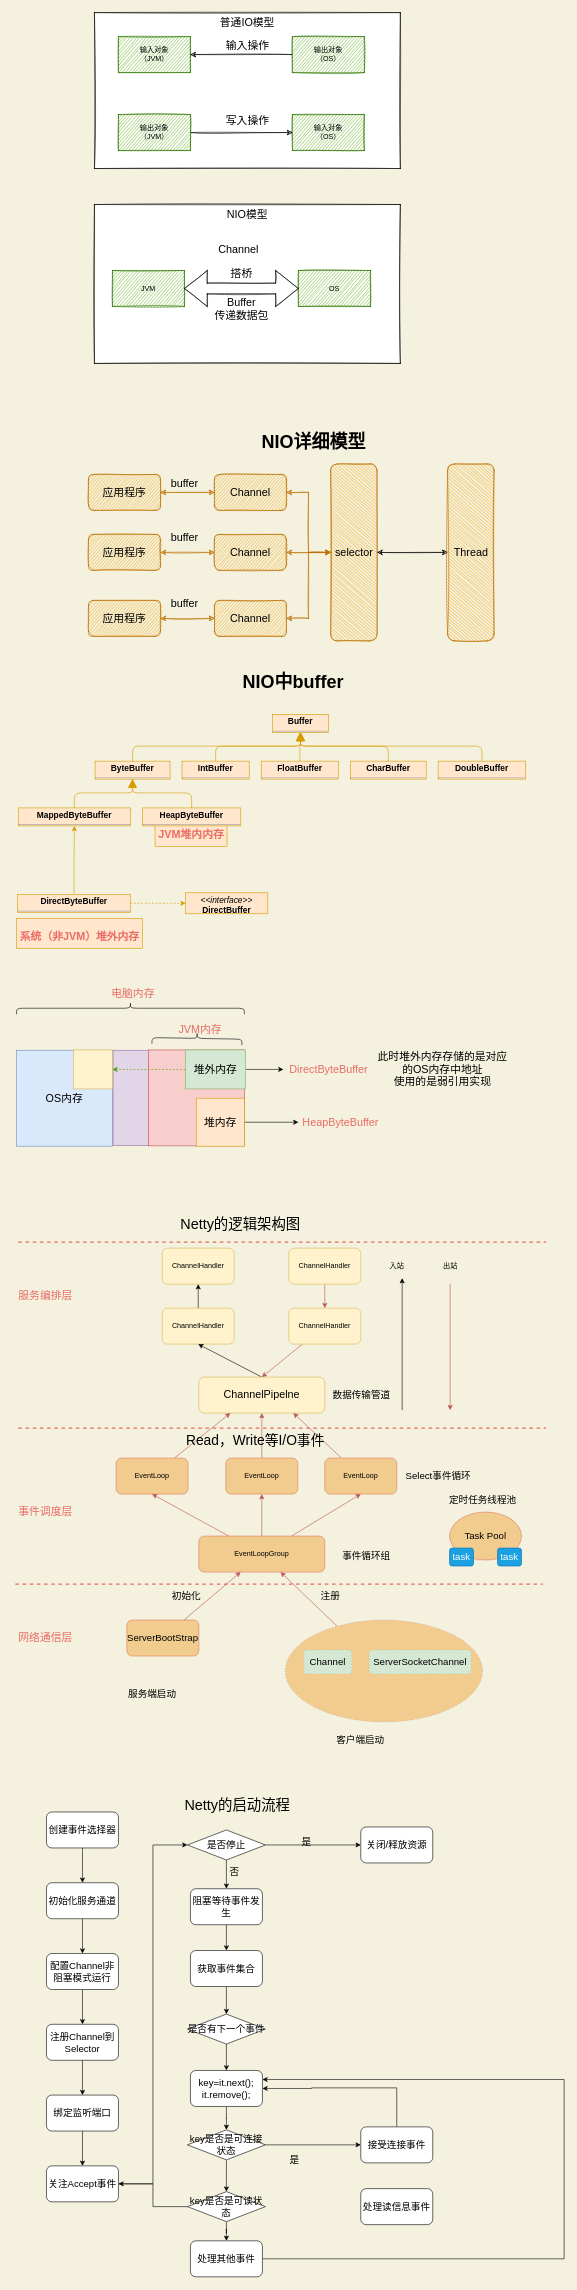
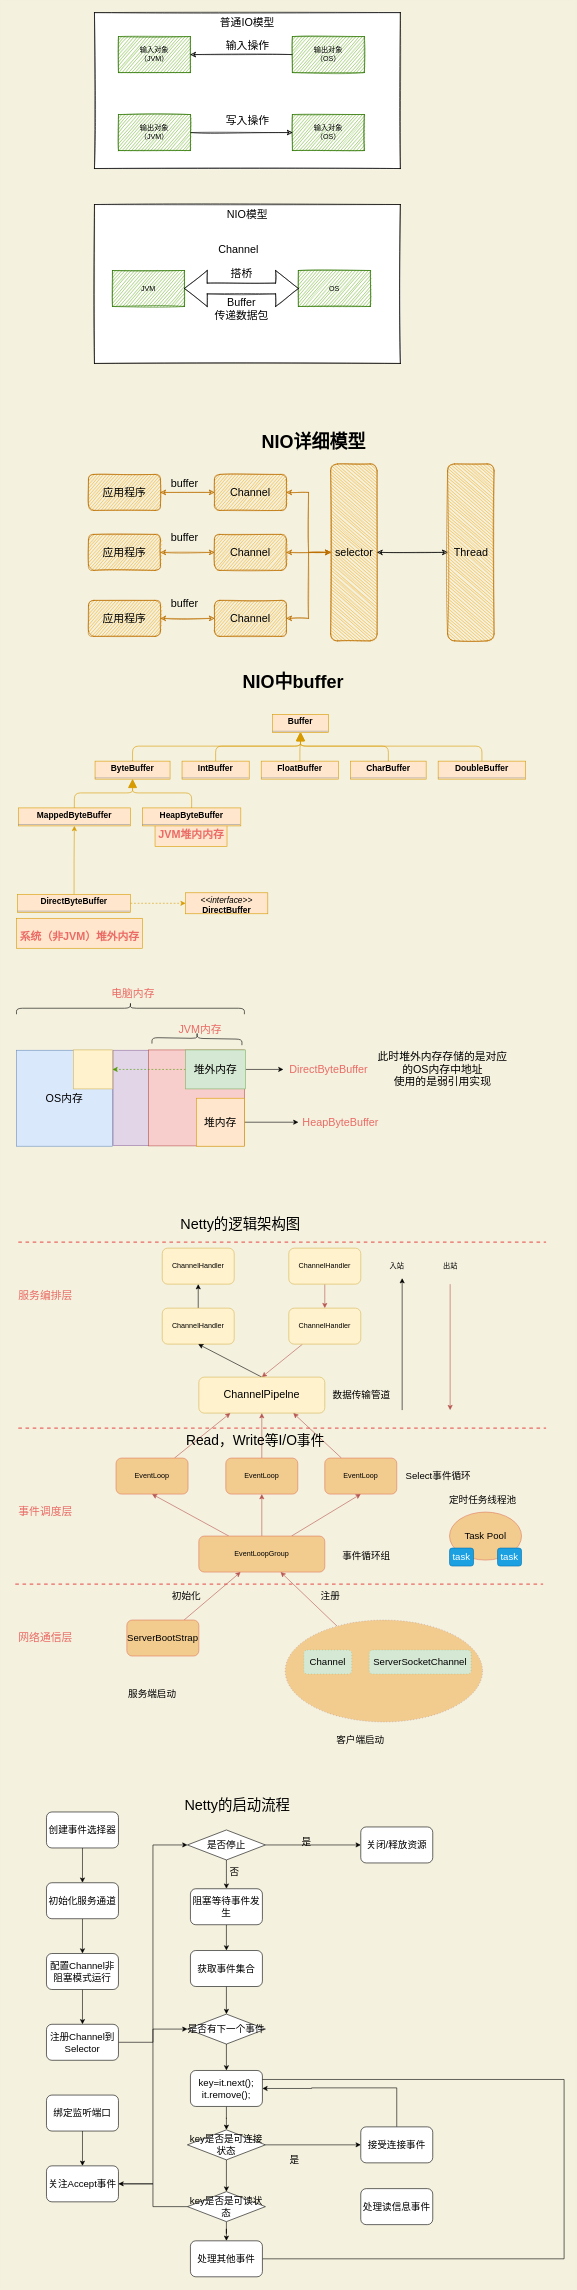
- <mxCell id="131" style="edgeStyle=orthogonalEdgeStyle;rounded=0;orthogonalLoop=1;jettySize=auto;html=1;fontSize=16;" edge="1" parent="1" source="132" target="134"><mxGeometry relative="1" as="geometry" /></mxCell>
+ <mxCell id="131" style="edgeStyle=orthogonalEdgeStyle;rounded=0;orthogonalLoop=1;jettySize=auto;html=1;fontSize=16;" edge="1" parent="1" source="132" target="147"><mxGeometry relative="1" as="geometry" /></mxCell>
- <mxCell id="156" style="edgeStyle=orthogonalEdgeStyle;rounded=0;orthogonalLoop=1;jettySize=auto;html=1;entryX=1;entryY=0.25;entryDx=0;entryDy=0;fontSize=16;" edge="1" parent="1" source="157" target="149"><mxGeometry relative="1" as="geometry"><Array as="points"><mxPoint x="940" y="3765" /><mxPoint x="940" y="3466" /></Array></mxGeometry></mxCell>
+ <mxCell id="156" style="edgeStyle=orthogonalEdgeStyle;rounded=0;orthogonalLoop=1;jettySize=auto;html=1;entryX=1;entryY=0.25;entryDx=0;entryDy=0;fontSize=16;endArrow=none;" edge="1" parent="1" source="157" target="149"><mxGeometry relative="1" as="geometry"><Array as="points"><mxPoint x="940" y="3765" /><mxPoint x="940" y="3466" /></Array></mxGeometry></mxCell>
